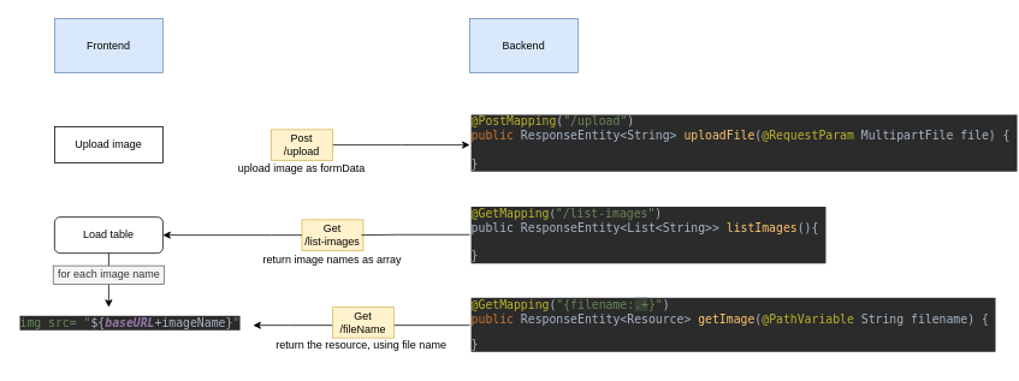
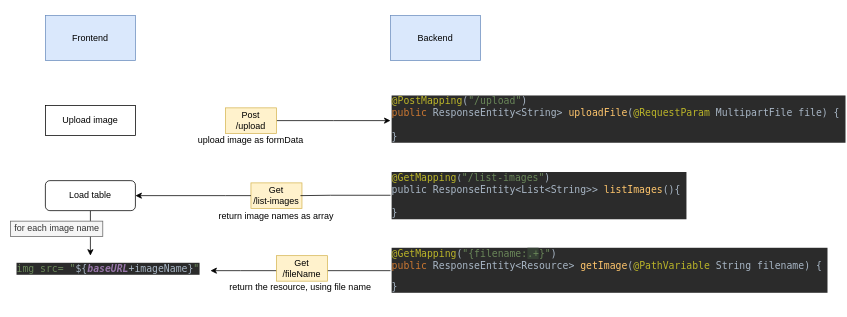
- <mxCell id="17" value="for each image name" style="text;whiteSpace=wrap;html=1;fillColor=#f5f5f5;fontColor=#333333;strokeColor=#666666;align=center;verticalAlign=middle;" vertex="1" parent="1"><mxGeometry x="58.5" y="294" width="123" height="20.5" as="geometry" /></mxCell>
+ <mxCell id="17" value="for each image name" style="text;whiteSpace=wrap;html=1;fillColor=#f5f5f5;fontColor=#333333;strokeColor=#666666;align=center;verticalAlign=middle;" vertex="1" parent="1"><mxGeometry x="13.5" y="294" width="123" height="20.5" as="geometry" /></mxCell>
